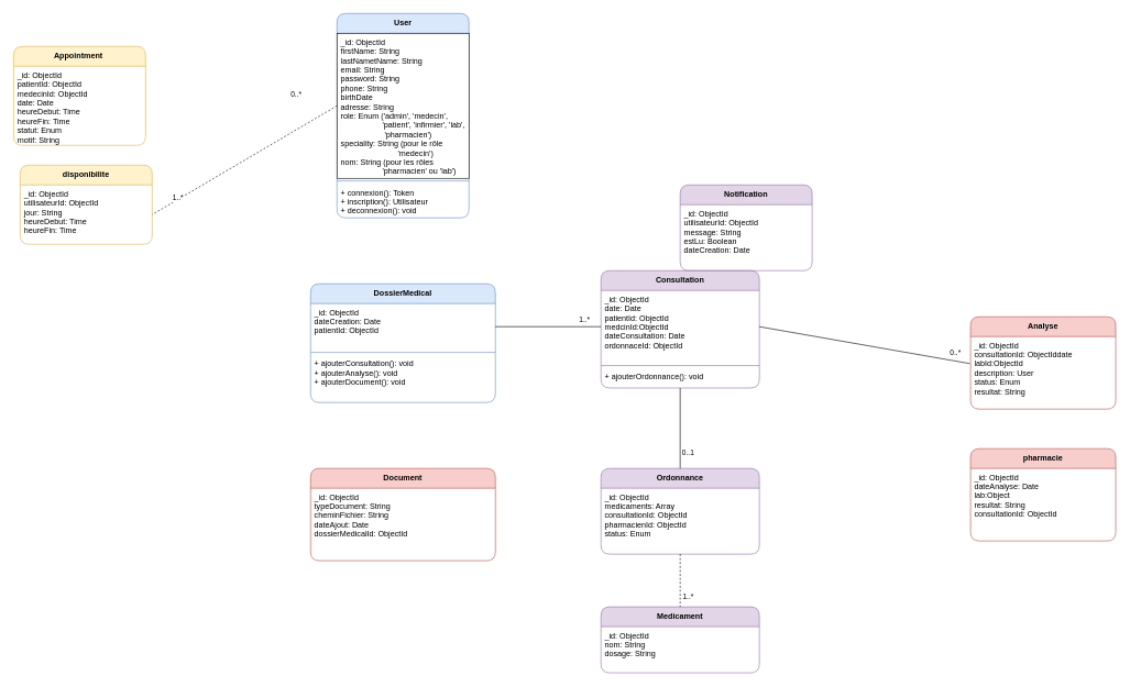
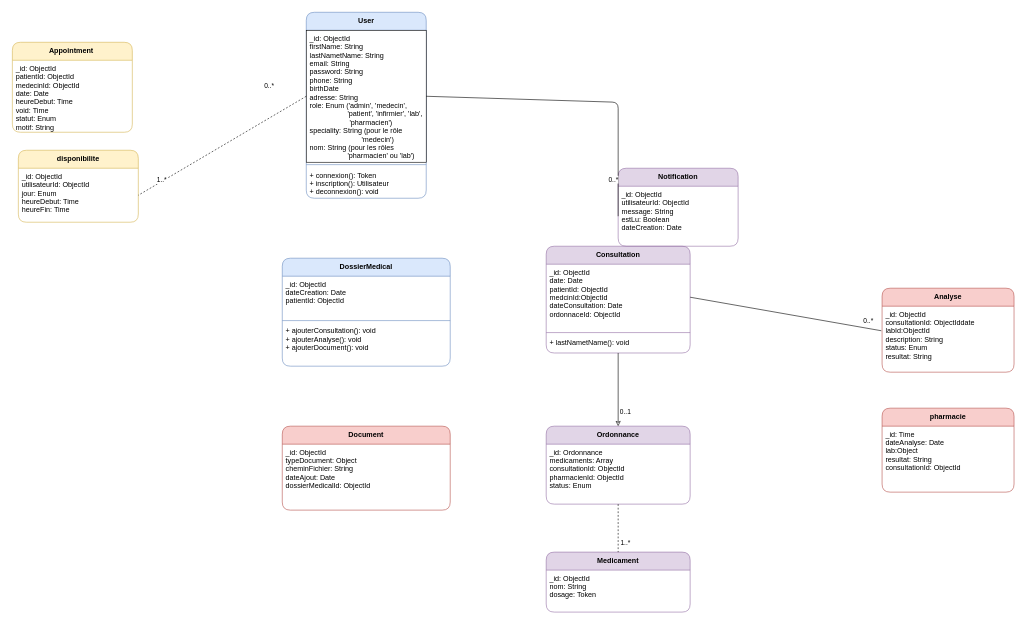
- <mxCell id="7" value="_id: ObjectId&#10;patientId: ObjectId&#10;medecinId: ObjectId&#10;date: Date&#10;heureDebut: Time&#10;heureFin: Time&#10;statut: Enum&#10;motif: String" style="text;strokeColor=none;fillColor=none;align=left;verticalAlign=top;spacingLeft=4;spacingRight=4;overflow=hidden;rotatable=0;points=[[0,0.5],[1,0.5]];portConstraint=eastwest;" parent="6" vertex="1"><mxGeometry y="30" width="200" height="120" as="geometry" /></mxCell>
+ <mxCell id="7" value="_id: ObjectId&#10;patientId: ObjectId&#10;medecinId: ObjectId&#10;date: Date&#10;heureDebut: Time&#10;void: Time&#10;statut: Enum&#10;motif: String" style="text;strokeColor=none;fillColor=none;align=left;verticalAlign=top;spacingLeft=4;spacingRight=4;overflow=hidden;rotatable=0;points=[[0,0.5],[1,0.5]];portConstraint=eastwest;" parent="6" vertex="1"><mxGeometry y="30" width="200" height="120" as="geometry" /></mxCell>
+ <mxCell id="38" value="" style="endArrow=none;endFill=0;html=1;exitX=1;exitY=0.5;exitDx=0;exitDy=0;entryX=0;entryY=0.5;entryDx=0;entryDy=0;" parent="1" source="3" target="35" edge="1"><mxGeometry width="160" relative="1" as="geometry"><mxPoint x="1010" y="325" as="sourcePoint" /><mxPoint x="1170" y="325" as="targetPoint" /><Array as="points"><mxPoint x="1030" y="170" /></Array></mxGeometry></mxCell>
+ <mxCell id="39" value="0..*" style="edgeLabel;html=1;align=center;verticalAlign=middle;resizable=0;points=[];" parent="38" connectable="0" vertex="1"><mxGeometry x="0.8" y="1" relative="1" as="geometry"><mxPoint x="-10" y="-10" as="offset" /></mxGeometry></mxCell>
- <mxCell id="40" value="_id: ObjectId&#10;utilisateurId: ObjectId&#10;jour: String&#10;heureDebut: Time&#10;heureFin: Time" style="text;strokeColor=none;fillColor=none;align=left;verticalAlign=top;spacingLeft=4;spacingRight=4;overflow=hidden;rotatable=0;points=[[0,0.5],[1,0.5]];portConstraint=eastwest;" parent="1" vertex="1"><mxGeometry x="30" y="280" width="200" height="90" as="geometry" /></mxCell>
+ <mxCell id="40" value="_id: ObjectId&#10;utilisateurId: ObjectId&#10;jour: Enum&#10;heureDebut: Time&#10;heureFin: Time" style="text;strokeColor=none;fillColor=none;align=left;verticalAlign=top;spacingLeft=4;spacingRight=4;overflow=hidden;rotatable=0;points=[[0,0.5],[1,0.5]];portConstraint=eastwest;" parent="1" vertex="1"><mxGeometry x="30" y="280" width="200" height="90" as="geometry" /></mxCell>
- <mxCell id="24" value="" style="endArrow=none;endFill=0;html=1;exitX=1;exitY=0.5;exitDx=0;exitDy=0;entryX=0;entryY=0.5;entryDx=0;entryDy=0;" parent="1" source="9" target="13" edge="1"><mxGeometry width="160" relative="1" as="geometry"><mxPoint x="770" y="530" as="sourcePoint" /><mxPoint x="930" y="530" as="targetPoint" /></mxGeometry></mxCell>
- <mxCell id="25" value="1..*" style="edgeLabel;html=1;align=center;verticalAlign=middle;resizable=0;points=[];" parent="24" vertex="1" connectable="0"><mxGeometry x="0.8" y="1" relative="1" as="geometry"><mxPoint x="-10" y="-10" as="offset" /></mxGeometry></mxCell>
- <mxCell id="21" value="_id: ObjectId&#10;consultationId: ObjectIddate&#10;labId:ObjectId&#10;description: User&#10;status: Enum&#10;resultat: String&#10;&#10;" style="text;strokeColor=none;fillColor=none;align=left;verticalAlign=top;spacingLeft=4;spacingRight=4;overflow=hidden;rotatable=0;points=[[0,0.5],[1,0.5]];portConstraint=eastwest;" parent="20" vertex="1"><mxGeometry y="30" width="220" height="110" as="geometry" /></mxCell>
+ <mxCell id="21" value="_id: ObjectId&#10;consultationId: ObjectIddate&#10;labId:ObjectId&#10;description: String&#10;status: Enum&#10;resultat: String&#10;&#10;" style="text;strokeColor=none;fillColor=none;align=left;verticalAlign=top;spacingLeft=4;spacingRight=4;overflow=hidden;rotatable=0;points=[[0,0.5],[1,0.5]];portConstraint=eastwest;" parent="20" vertex="1"><mxGeometry y="30" width="220" height="110" as="geometry" /></mxCell>
- <mxCell id="15" value="+ ajouterOrdonnance(): void" style="text;strokeColor=none;fillColor=none;align=left;verticalAlign=top;spacingLeft=4;spacingRight=4;overflow=hidden;rotatable=0;points=[[0,0.5],[1,0.5]];portConstraint=eastwest;" parent="12" vertex="1"><mxGeometry y="148" width="240" height="30" as="geometry" /></mxCell>
+ <mxCell id="15" value="+ lastNametName(): void" style="text;strokeColor=none;fillColor=none;align=left;verticalAlign=top;spacingLeft=4;spacingRight=4;overflow=hidden;rotatable=0;points=[[0,0.5],[1,0.5]];portConstraint=eastwest;" parent="12" vertex="1"><mxGeometry y="148" width="240" height="30" as="geometry" /></mxCell>
- <mxCell id="28" value="" style="endArrow=none;endFill=0;html=1;exitX=0.5;exitY=1;exitDx=0;exitDy=0;entryX=0.5;entryY=0;entryDx=0;entryDy=0;" parent="1" source="12" target="16" edge="1"><mxGeometry width="160" relative="1" as="geometry"><mxPoint x="1030" y="660" as="sourcePoint" /><mxPoint x="1190" y="660" as="targetPoint" /></mxGeometry></mxCell>
+ <mxCell id="28" value="" style="endArrow=classic;endFill=0;html=1;exitX=0.5;exitY=1;exitDx=0;exitDy=0;entryX=0.5;entryY=0;entryDx=0;entryDy=0;" parent="1" source="12" target="16" edge="1"><mxGeometry width="160" relative="1" as="geometry"><mxPoint x="1030" y="660" as="sourcePoint" /><mxPoint x="1190" y="660" as="targetPoint" /></mxGeometry></mxCell>
- <mxCell id="42" value="_id: ObjectId&#10;dateAnalyse: Date&#10;lab:Object&#10;resultat: String&#10;consultationId: ObjectId" style="text;strokeColor=none;fillColor=none;align=left;verticalAlign=top;spacingLeft=4;spacingRight=4;overflow=hidden;rotatable=0;points=[[0,0.5],[1,0.5]];portConstraint=eastwest;" vertex="1" parent="41"><mxGeometry y="30" width="220" height="110" as="geometry" /></mxCell>
+ <mxCell id="42" value="_id: Time&#10;dateAnalyse: Date&#10;lab:Object&#10;resultat: String&#10;consultationId: ObjectId" style="text;strokeColor=none;fillColor=none;align=left;verticalAlign=top;spacingLeft=4;spacingRight=4;overflow=hidden;rotatable=0;points=[[0,0.5],[1,0.5]];portConstraint=eastwest;" vertex="1" parent="41"><mxGeometry y="30" width="220" height="110" as="geometry" /></mxCell>
- <mxCell id="23" value="_id: ObjectId&#10;typeDocument: String&#10;cheminFichier: String&#10;dateAjout: Date&#10;dossierMedicalId: ObjectId" style="text;strokeColor=none;fillColor=none;align=left;verticalAlign=top;spacingLeft=4;spacingRight=4;overflow=hidden;rotatable=0;points=[[0,0.5],[1,0.5]];portConstraint=eastwest;" parent="22" vertex="1"><mxGeometry y="30" width="280" height="110" as="geometry" /></mxCell>
+ <mxCell id="23" value="_id: ObjectId&#10;typeDocument: Object&#10;cheminFichier: String&#10;dateAjout: Date&#10;dossierMedicalId: ObjectId" style="text;strokeColor=none;fillColor=none;align=left;verticalAlign=top;spacingLeft=4;spacingRight=4;overflow=hidden;rotatable=0;points=[[0,0.5],[1,0.5]];portConstraint=eastwest;" parent="22" vertex="1"><mxGeometry y="30" width="280" height="110" as="geometry" /></mxCell>
- <mxCell id="17" value="_id: ObjectId&#10;medicaments: Array&#10;consultationId: ObjectId&#10;pharmacienId: ObjectId&#10;status: Enum&#10;" style="text;strokeColor=none;fillColor=none;align=left;verticalAlign=top;spacingLeft=4;spacingRight=4;overflow=hidden;rotatable=0;points=[[0,0.5],[1,0.5]];portConstraint=eastwest;" parent="16" vertex="1"><mxGeometry y="30" width="240" height="100" as="geometry" /></mxCell>
+ <mxCell id="17" value="_id: Ordonnance&#10;medicaments: Array&#10;consultationId: ObjectId&#10;pharmacienId: ObjectId&#10;status: Enum&#10;" style="text;strokeColor=none;fillColor=none;align=left;verticalAlign=top;spacingLeft=4;spacingRight=4;overflow=hidden;rotatable=0;points=[[0,0.5],[1,0.5]];portConstraint=eastwest;" parent="16" vertex="1"><mxGeometry y="30" width="240" height="100" as="geometry" /></mxCell>
- <mxCell id="19" value="_id: ObjectId&#10;nom: String&#10;dosage: String&#10;" style="text;strokeColor=none;fillColor=none;align=left;verticalAlign=top;spacingLeft=4;spacingRight=4;overflow=hidden;rotatable=0;points=[[0,0.5],[1,0.5]];portConstraint=eastwest;" parent="18" vertex="1"><mxGeometry y="30" width="240" height="70" as="geometry" /></mxCell>
+ <mxCell id="19" value="_id: ObjectId&#10;nom: String&#10;dosage: Token&#10;" style="text;strokeColor=none;fillColor=none;align=left;verticalAlign=top;spacingLeft=4;spacingRight=4;overflow=hidden;rotatable=0;points=[[0,0.5],[1,0.5]];portConstraint=eastwest;" parent="18" vertex="1"><mxGeometry y="30" width="240" height="70" as="geometry" /></mxCell>
